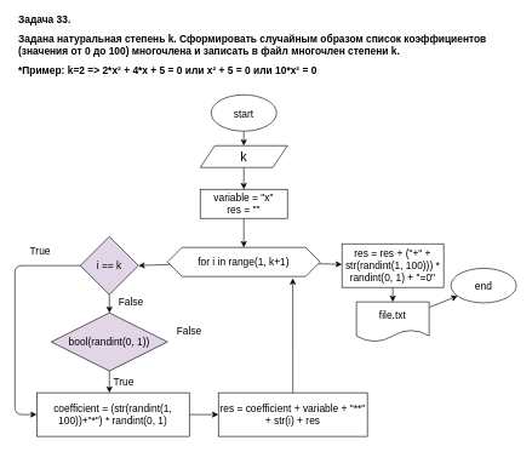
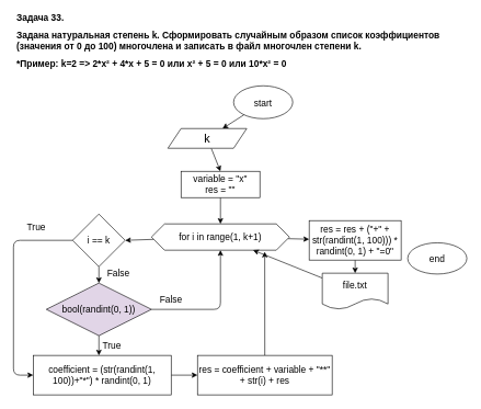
- <mxCell id="4" value="&lt;font style=&quot;font-size: 14px&quot;&gt;start&lt;/font&gt;" style="ellipse;whiteSpace=wrap;html=1;fontSize=18;" vertex="1" parent="1"><mxGeometry x="290" y="130" width="90" height="50" as="geometry" /></mxCell>
+ <mxCell id="4" value="&lt;font style=&quot;font-size: 14px&quot;&gt;start&lt;/font&gt;" style="ellipse;whiteSpace=wrap;html=1;fontSize=18;" vertex="1" parent="1"><mxGeometry x="355" y="130" width="90" height="50" as="geometry" /></mxCell>
- <mxCell id="6" value="k" style="shape=parallelogram;perimeter=parallelogramPerimeter;whiteSpace=wrap;html=1;fixedSize=1;fontSize=18;" vertex="1" parent="1"><mxGeometry x="275" y="200" width="120" height="30" as="geometry" /></mxCell>
+ <mxCell id="6" value="k" style="shape=parallelogram;perimeter=parallelogramPerimeter;whiteSpace=wrap;html=1;fixedSize=1;fontSize=18;" vertex="1" parent="1"><mxGeometry x="255" y="195" width="120" height="30" as="geometry" /></mxCell>
- <mxCell id="13" value="i == k" style="rhombus;whiteSpace=wrap;html=1;fontSize=14;fillColor=#e1d5e7;" vertex="1" parent="1"><mxGeometry x="110" y="325" width="80" height="80" as="geometry" /></mxCell>
+ <mxCell id="13" value="i == k" style="rhombus;whiteSpace=wrap;html=1;fontSize=14;" vertex="1" parent="1"><mxGeometry x="110" y="325" width="80" height="80" as="geometry" /></mxCell>
- <mxCell id="26" value="" style="edgeStyle=none;html=1;fontSize=14;" edge="1" parent="1" source="27" target="28"><mxGeometry relative="1" as="geometry" /></mxCell>
+ <mxCell id="26" value="" style="edgeStyle=none;html=1;fontSize=14;" edge="1" parent="1" source="27" target="11"><mxGeometry relative="1" as="geometry" /></mxCell>
+ <mxCell id="21" value="" style="endArrow=classic;html=1;fontSize=14;exitX=1;exitY=0.5;exitDx=0;exitDy=0;entryX=0.5;entryY=1;entryDx=0;entryDy=0;" edge="1" parent="1" source="17" target="11"><mxGeometry width="50" height="50" relative="1" as="geometry"><mxPoint x="330" y="490" as="sourcePoint" /><mxPoint x="380" y="440" as="targetPoint" /><Array as="points"><mxPoint x="335" y="470" /></Array></mxGeometry></mxCell>
